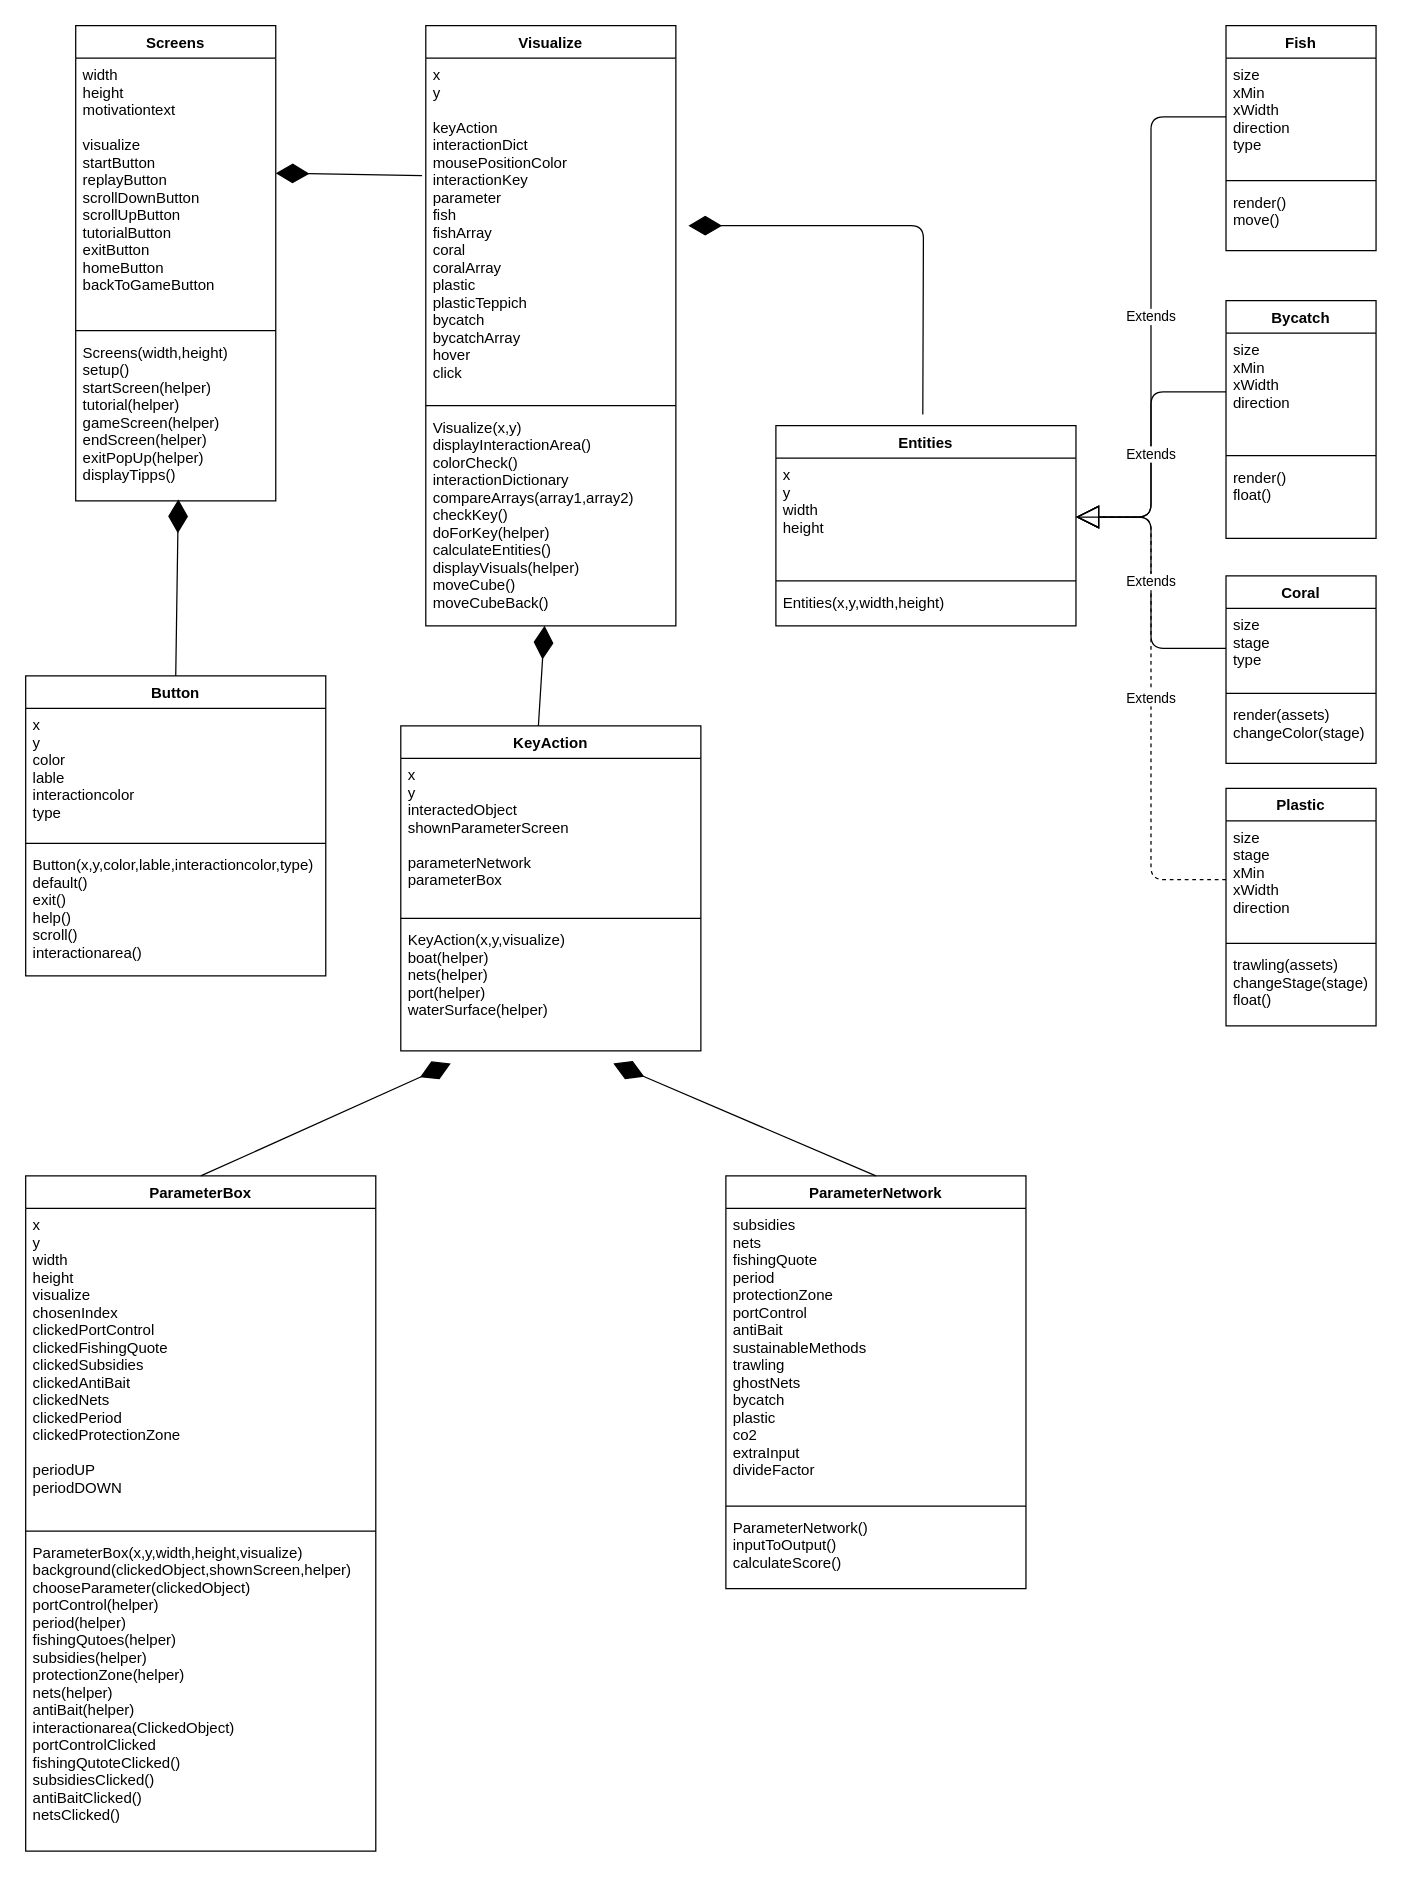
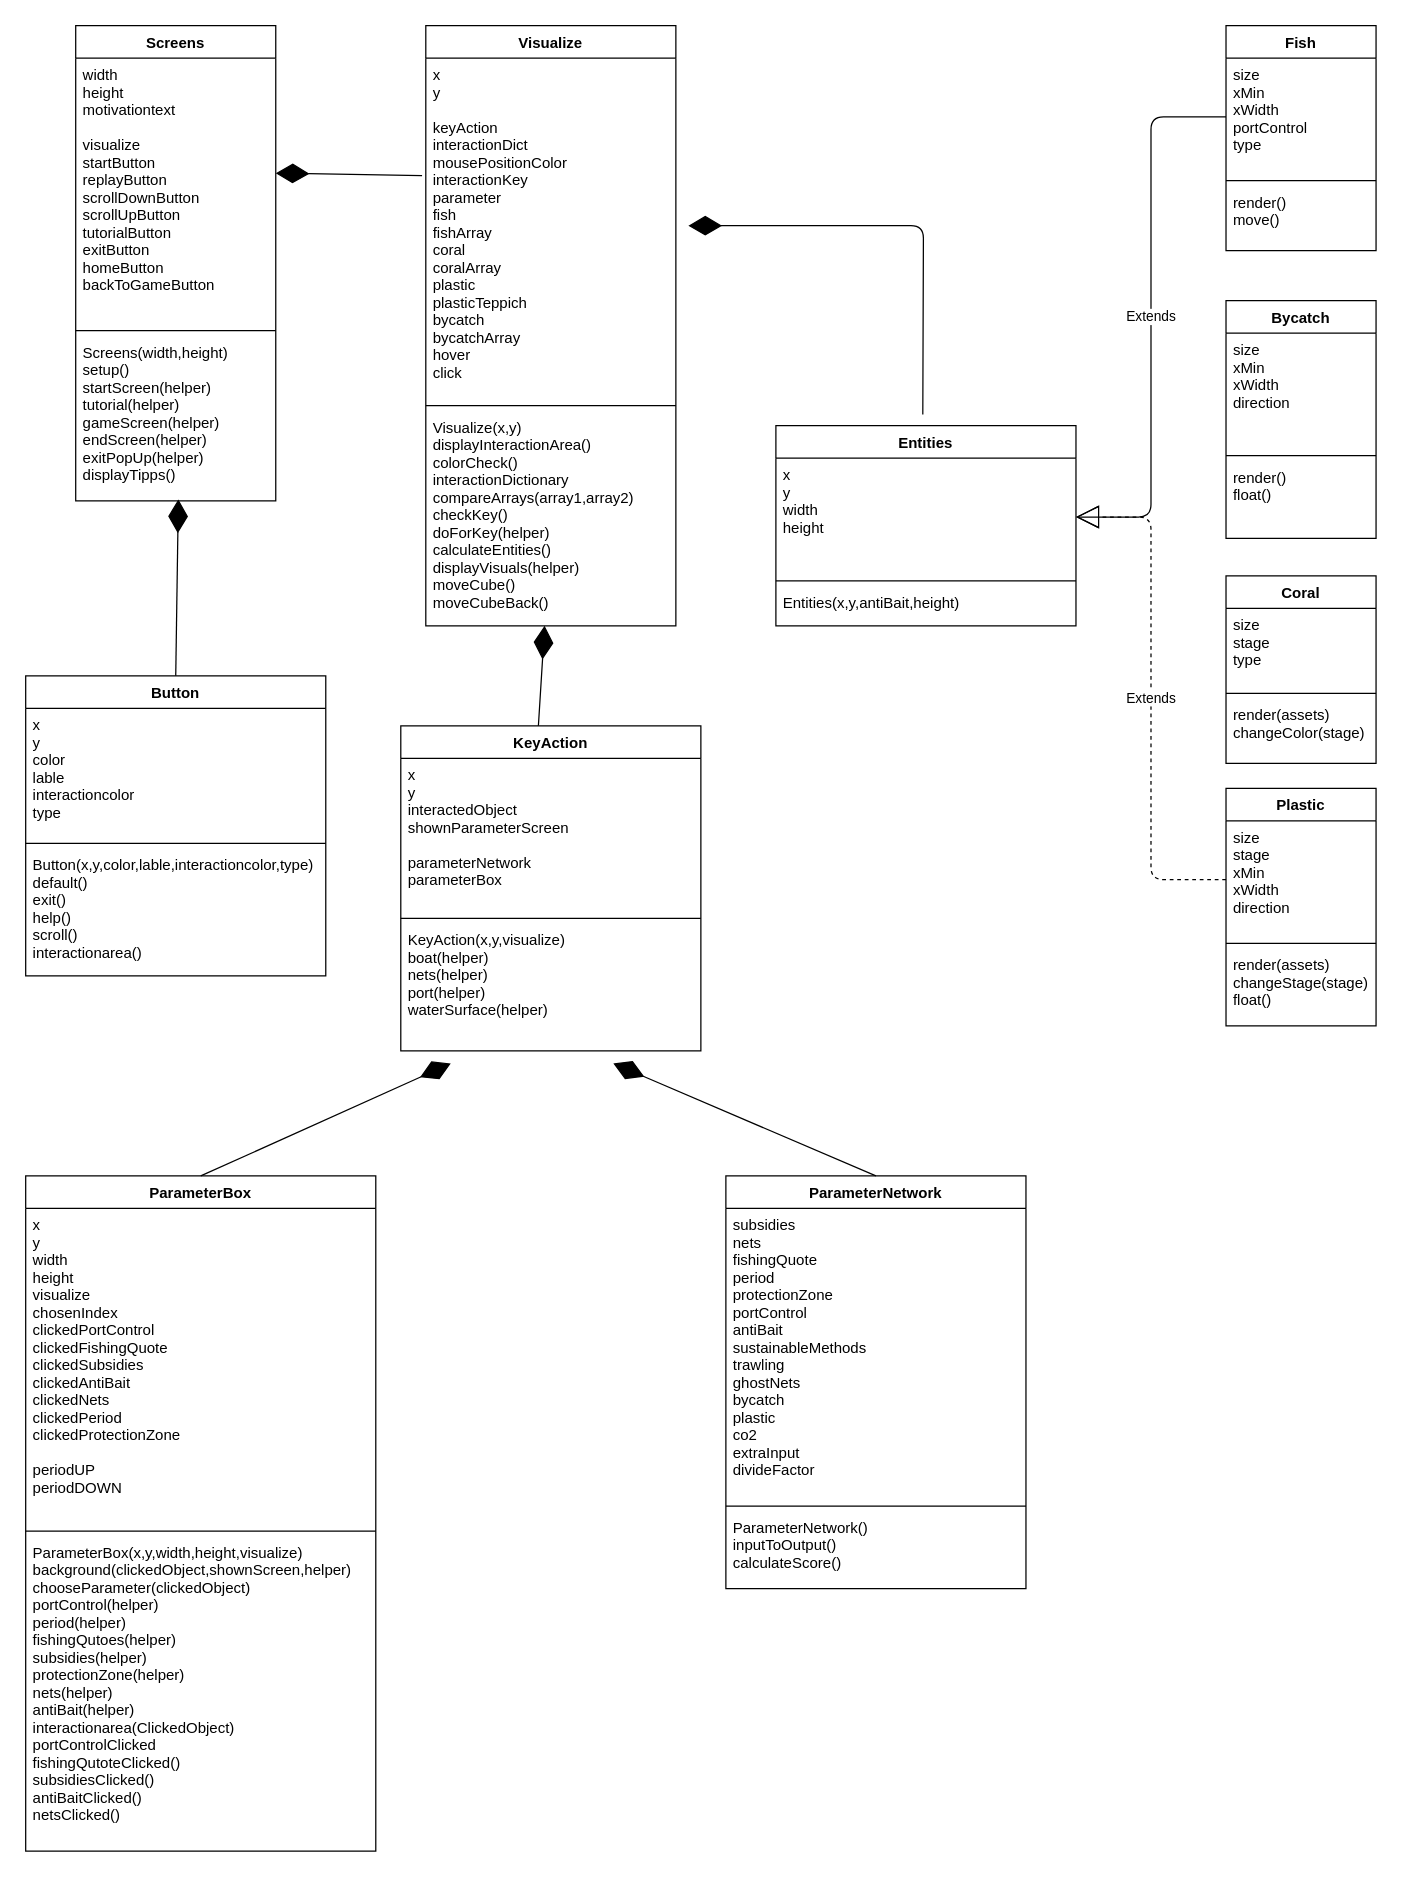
- <mxCell id="32" value="size&#10;xMin&#10;xWidth&#10;direction&#10;type" style="text;strokeColor=none;fillColor=none;align=left;verticalAlign=top;spacingLeft=4;spacingRight=4;overflow=hidden;rotatable=0;points=[[0,0.5],[1,0.5]];portConstraint=eastwest;" parent="31" vertex="1"><mxGeometry y="26" width="120" height="94" as="geometry" /></mxCell>
+ <mxCell id="32" value="size&#10;xMin&#10;xWidth&#10;portControl&#10;type" style="text;strokeColor=none;fillColor=none;align=left;verticalAlign=top;spacingLeft=4;spacingRight=4;overflow=hidden;rotatable=0;points=[[0,0.5],[1,0.5]];portConstraint=eastwest;" parent="31" vertex="1"><mxGeometry y="26" width="120" height="94" as="geometry" /></mxCell>
- <mxCell id="49" value="Extends" style="endArrow=block;endSize=16;endFill=0;html=1;entryX=1;entryY=0.5;entryDx=0;entryDy=0;exitX=0;exitY=0.5;exitDx=0;exitDy=0;" parent="1" source="44" target="28" edge="1"><mxGeometry width="160" relative="1" as="geometry"><mxPoint x="1221" y="310" as="sourcePoint" /><mxPoint x="1130" y="360" as="targetPoint" /><Array as="points"><mxPoint x="920" y="313" /><mxPoint x="920" y="413" /></Array></mxGeometry></mxCell>
- <mxCell id="30" value="Entities(x,y,width,height)" style="text;strokeColor=none;fillColor=none;align=left;verticalAlign=top;spacingLeft=4;spacingRight=4;overflow=hidden;rotatable=0;points=[[0,0.5],[1,0.5]];portConstraint=eastwest;" parent="27" vertex="1"><mxGeometry y="128" width="240" height="32" as="geometry" /></mxCell>
+ <mxCell id="30" value="Entities(x,y,antiBait,height)" style="text;strokeColor=none;fillColor=none;align=left;verticalAlign=top;spacingLeft=4;spacingRight=4;overflow=hidden;rotatable=0;points=[[0,0.5],[1,0.5]];portConstraint=eastwest;" parent="27" vertex="1"><mxGeometry y="128" width="240" height="32" as="geometry" /></mxCell>
- <mxCell id="50" value="Extends" style="endArrow=block;endSize=16;endFill=0;html=1;exitX=0;exitY=0.5;exitDx=0;exitDy=0;entryX=1;entryY=0.5;entryDx=0;entryDy=0;" parent="1" source="36" target="28" edge="1"><mxGeometry width="160" relative="1" as="geometry"><mxPoint x="930" y="570" as="sourcePoint" /><mxPoint x="1090" y="570" as="targetPoint" /><Array as="points"><mxPoint x="920" y="518" /><mxPoint x="920" y="413" /></Array></mxGeometry></mxCell>
- <mxCell id="42" value="trawling(assets)&#10;changeStage(stage)&#10;float()" style="text;strokeColor=none;fillColor=none;align=left;verticalAlign=top;spacingLeft=4;spacingRight=4;overflow=hidden;rotatable=0;points=[[0,0.5],[1,0.5]];portConstraint=eastwest;" parent="39" vertex="1"><mxGeometry y="128" width="120" height="62" as="geometry" /></mxCell>
+ <mxCell id="42" value="render(assets)&#10;changeStage(stage)&#10;float()" style="text;strokeColor=none;fillColor=none;align=left;verticalAlign=top;spacingLeft=4;spacingRight=4;overflow=hidden;rotatable=0;points=[[0,0.5],[1,0.5]];portConstraint=eastwest;" parent="39" vertex="1"><mxGeometry y="128" width="120" height="62" as="geometry" /></mxCell>
